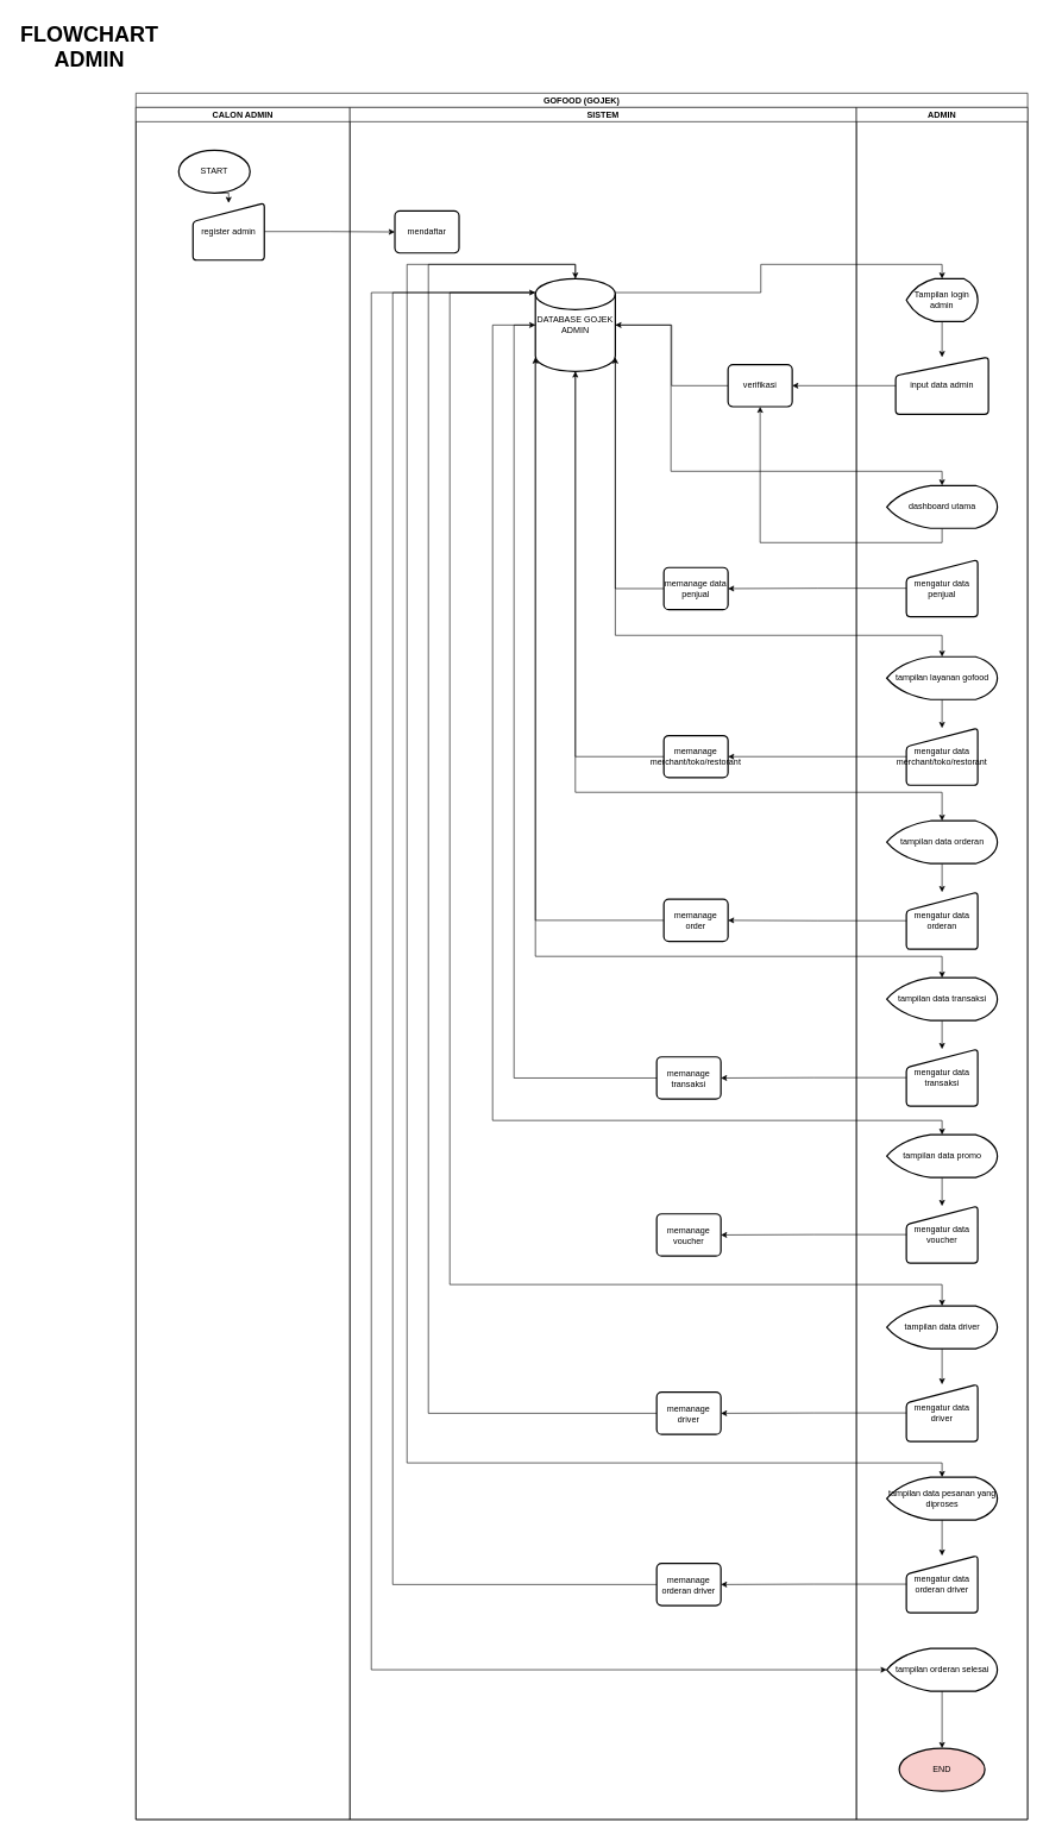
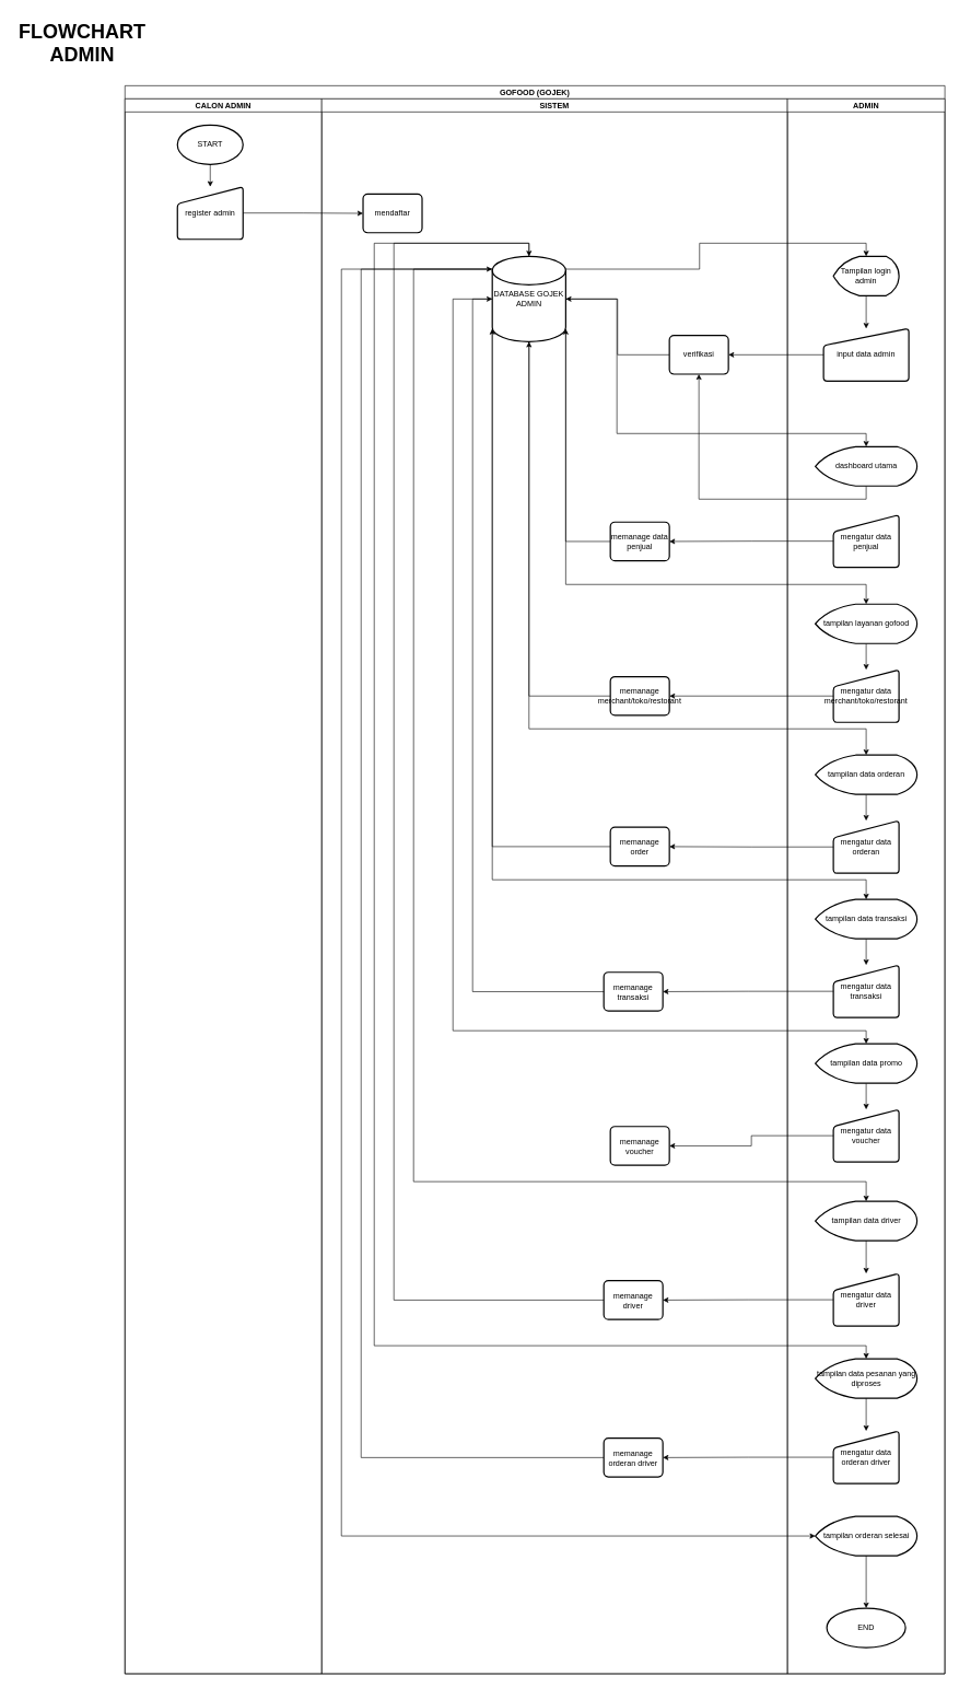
- <mxCell id="6" value="START" style="strokeWidth=2;html=1;shape=mxgraph.flowchart.start_1;whiteSpace=wrap;" parent="4" vertex="1"><mxGeometry x="60" y="60" width="100" height="60" as="geometry" /></mxCell>
+ <mxCell id="6" value="START" style="strokeWidth=2;html=1;shape=mxgraph.flowchart.start_1;whiteSpace=wrap;" parent="4" vertex="1"><mxGeometry x="80" y="40" width="100" height="60" as="geometry" /></mxCell>
- <mxCell id="21" value="memanage voucher" style="rounded=1;whiteSpace=wrap;html=1;absoluteArcSize=1;arcSize=14;strokeWidth=2;" parent="8" vertex="1"><mxGeometry x="430" y="1551" width="90" height="59" as="geometry" /></mxCell>
+ <mxCell id="21" value="memanage voucher" style="rounded=1;whiteSpace=wrap;html=1;absoluteArcSize=1;arcSize=14;strokeWidth=2;" parent="8" vertex="1"><mxGeometry x="440" y="1566" width="90" height="59" as="geometry" /></mxCell>
- <mxCell id="53" value="END" style="ellipse;whiteSpace=wrap;html=1;strokeWidth=2;fillColor=#f8cecc;" vertex="1" parent="26"><mxGeometry x="60" y="2300" width="120" height="60" as="geometry" /></mxCell>
+ <mxCell id="53" value="END" style="ellipse;whiteSpace=wrap;html=1;strokeWidth=2;" vertex="1" parent="26"><mxGeometry x="60" y="2300" width="120" height="60" as="geometry" /></mxCell>
